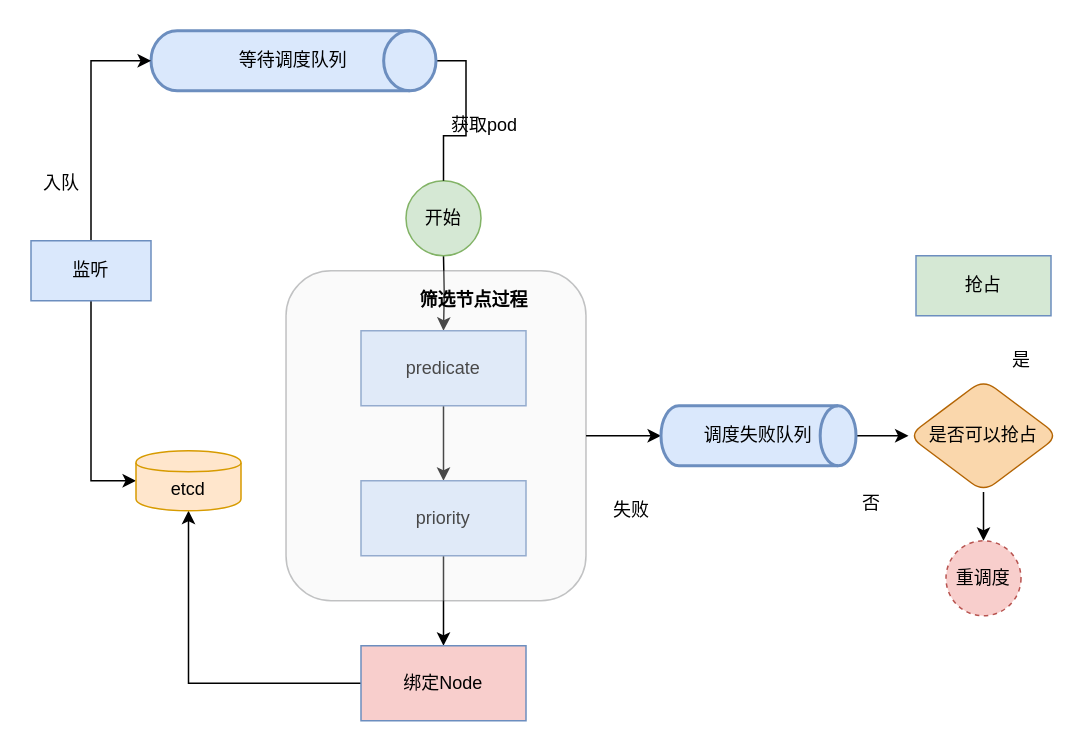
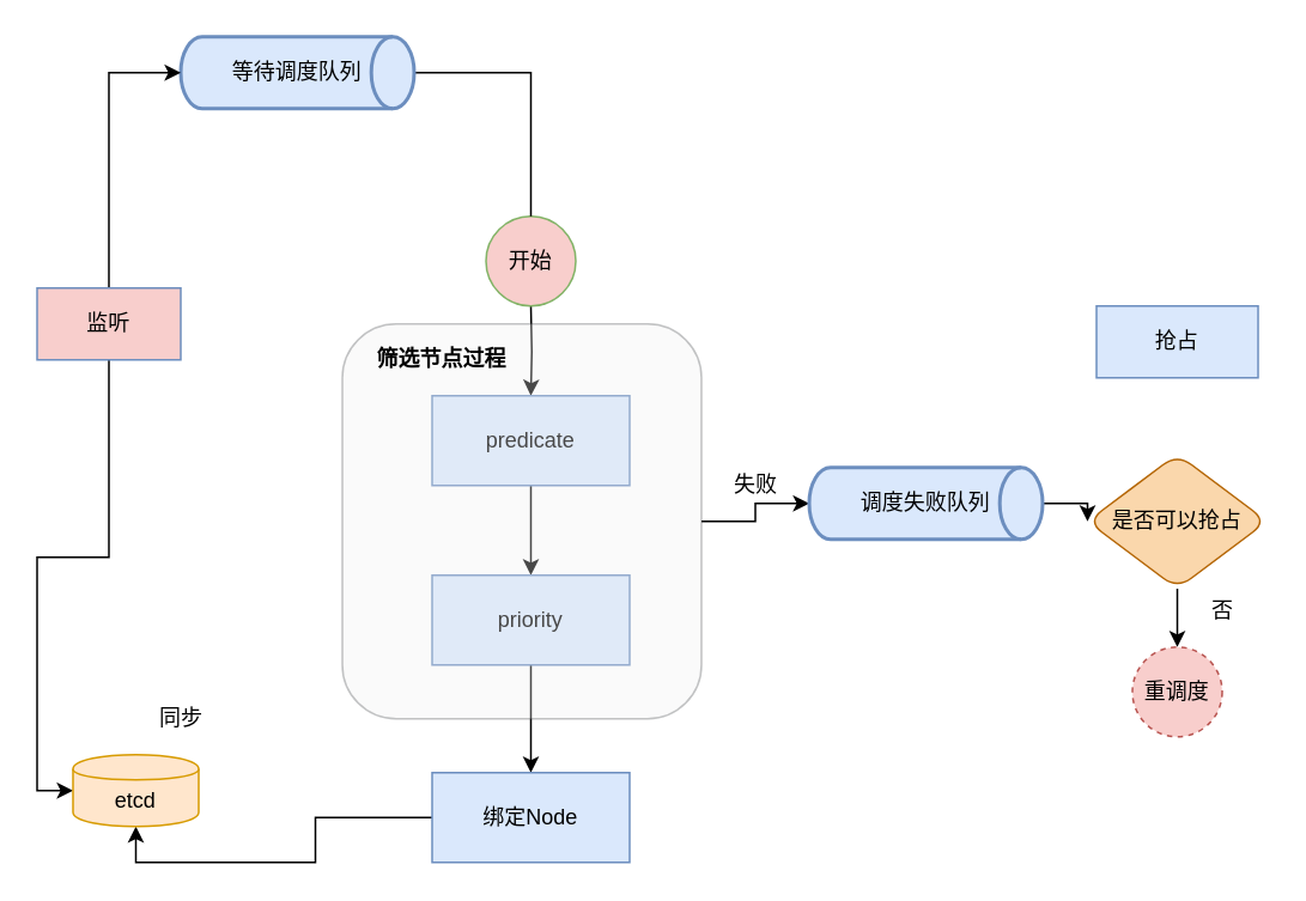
- <mxCell id="21" value="等待调度队列" style="strokeWidth=2;html=1;shape=mxgraph.flowchart.direct_data;whiteSpace=wrap;rounded=1;shadow=0;glass=0;comic=0;fillColor=#dae8fc;strokeColor=#6c8ebf;" vertex="1" parent="1"><mxGeometry x="100" y="20" width="190" height="40" as="geometry" /></mxCell>
+ <mxCell id="21" value="等待调度队列" style="strokeWidth=2;html=1;shape=mxgraph.flowchart.direct_data;whiteSpace=wrap;rounded=1;shadow=0;glass=0;comic=0;fillColor=#dae8fc;strokeColor=#6c8ebf;" vertex="1" parent="1"><mxGeometry x="100" y="20" width="130" height="40" as="geometry" /></mxCell>
- <mxCell id="22" value="获取pod" style="text;html=1;align=center;verticalAlign=middle;resizable=0;points=[];autosize=1;" vertex="1" parent="1"><mxGeometry x="292" y="73" width="60" height="20" as="geometry" /></mxCell>
- <mxCell id="30" value="入队" style="text;html=1;align=center;verticalAlign=middle;resizable=0;points=[];autosize=1;" vertex="1" parent="1"><mxGeometry x="20" y="112" width="40" height="20" as="geometry" /></mxCell>
- <mxCell id="9" value="开始" style="ellipse;whiteSpace=wrap;html=1;aspect=fixed;fillColor=#d5e8d4;strokeColor=#82b366;" vertex="1" parent="1"><mxGeometry x="270" y="120" width="50" height="50" as="geometry" /></mxCell>
+ <mxCell id="9" value="开始" style="ellipse;whiteSpace=wrap;html=1;aspect=fixed;fillColor=#f8cecc;strokeColor=#82b366;" vertex="1" parent="1"><mxGeometry x="270" y="120" width="50" height="50" as="geometry" /></mxCell>
- <mxCell id="27" value="监听" style="rounded=0;whiteSpace=wrap;html=1;shadow=0;glass=0;comic=0;fillColor=#dae8fc;strokeColor=#6c8ebf;" vertex="1" parent="1"><mxGeometry x="20" y="160" width="80" height="40" as="geometry" /></mxCell>
+ <mxCell id="27" value="监听" style="rounded=0;whiteSpace=wrap;html=1;shadow=0;glass=0;comic=0;fillColor=#f8cecc;strokeColor=#6c8ebf;" vertex="1" parent="1"><mxGeometry x="20" y="160" width="80" height="40" as="geometry" /></mxCell>
- <mxCell id="16" value="抢占" style="rounded=0;whiteSpace=wrap;html=1;fillColor=#d5e8d4;strokeColor=#6c8ebf;" vertex="1" parent="1"><mxGeometry x="610" y="170" width="90" height="40" as="geometry" /></mxCell>
+ <mxCell id="16" value="抢占" style="rounded=0;whiteSpace=wrap;html=1;fillColor=#dae8fc;strokeColor=#6c8ebf;" vertex="1" parent="1"><mxGeometry x="610" y="170" width="90" height="40" as="geometry" /></mxCell>
- <mxCell id="12" value="&lt;b&gt;筛选节点过程&lt;/b&gt;" style="text;html=1;align=center;verticalAlign=middle;resizable=0;points=[];autosize=1;" vertex="1" parent="1"><mxGeometry x="270" y="190" width="90" height="20" as="geometry" /></mxCell>
+ <mxCell id="12" value="&lt;b&gt;筛选节点过程&lt;/b&gt;" style="text;html=1;align=center;verticalAlign=middle;resizable=0;points=[];autosize=1;" vertex="1" parent="1"><mxGeometry x="200" y="190" width="90" height="20" as="geometry" /></mxCell>
- <mxCell id="18" value="是" style="text;html=1;align=center;verticalAlign=middle;resizable=0;points=[];autosize=1;" vertex="1" parent="1"><mxGeometry x="665" y="230" width="30" height="20" as="geometry" /></mxCell>
- <mxCell id="24" value="调度失败队列" style="strokeWidth=2;html=1;shape=mxgraph.flowchart.direct_data;whiteSpace=wrap;rounded=1;shadow=0;glass=0;comic=0;fillColor=#dae8fc;strokeColor=#6c8ebf;" vertex="1" parent="1"><mxGeometry x="440" y="270" width="130" height="40" as="geometry" /></mxCell>
+ <mxCell id="24" value="调度失败队列" style="strokeWidth=2;html=1;shape=mxgraph.flowchart.direct_data;whiteSpace=wrap;rounded=1;shadow=0;glass=0;comic=0;fillColor=#dae8fc;strokeColor=#6c8ebf;" vertex="1" parent="1"><mxGeometry x="450" y="260" width="130" height="40" as="geometry" /></mxCell>
- <mxCell id="28" value="etcd" style="shape=cylinder;whiteSpace=wrap;html=1;boundedLbl=1;backgroundOutline=1;rounded=1;shadow=0;glass=0;comic=0;fillColor=#ffe6cc;strokeColor=#d79b00;" vertex="1" parent="1"><mxGeometry x="90" y="300" width="70" height="40" as="geometry" /></mxCell>
+ <mxCell id="28" value="etcd" style="shape=cylinder;whiteSpace=wrap;html=1;boundedLbl=1;backgroundOutline=1;rounded=1;shadow=0;glass=0;comic=0;fillColor=#ffe6cc;strokeColor=#d79b00;" vertex="1" parent="1"><mxGeometry x="40" y="420" width="70" height="40" as="geometry" /></mxCell>
- <mxCell id="19" value="否" style="text;html=1;align=center;verticalAlign=middle;resizable=0;points=[];autosize=1;" vertex="1" parent="1"><mxGeometry x="565" y="325" width="30" height="20" as="geometry" /></mxCell>
+ <mxCell id="19" value="否" style="text;html=1;align=center;verticalAlign=middle;resizable=0;points=[];autosize=1;" vertex="1" parent="1"><mxGeometry x="665" y="330" width="30" height="20" as="geometry" /></mxCell>
- <mxCell id="13" value="失败" style="text;html=1;align=center;verticalAlign=middle;resizable=0;points=[];autosize=1;" vertex="1" parent="1"><mxGeometry x="400" y="330" width="40" height="20" as="geometry" /></mxCell>
+ <mxCell id="13" value="失败" style="text;html=1;align=center;verticalAlign=middle;resizable=0;points=[];autosize=1;" vertex="1" parent="1"><mxGeometry x="400" y="260" width="40" height="20" as="geometry" /></mxCell>
+ <mxCell id="29" value="同步" style="text;html=1;align=center;verticalAlign=middle;resizable=0;points=[];autosize=1;" vertex="1" parent="1"><mxGeometry x="80" y="390" width="40" height="20" as="geometry" /></mxCell>
- <mxCell id="8" value="绑定Node" style="rounded=0;whiteSpace=wrap;html=1;fillColor=#f8cecc;strokeColor=#6c8ebf;" vertex="1" parent="1"><mxGeometry x="240" y="430" width="110" height="50" as="geometry" /></mxCell>
+ <mxCell id="8" value="绑定Node" style="rounded=0;whiteSpace=wrap;html=1;fillColor=#dae8fc;strokeColor=#6c8ebf;" vertex="1" parent="1"><mxGeometry x="240" y="430" width="110" height="50" as="geometry" /></mxCell>
